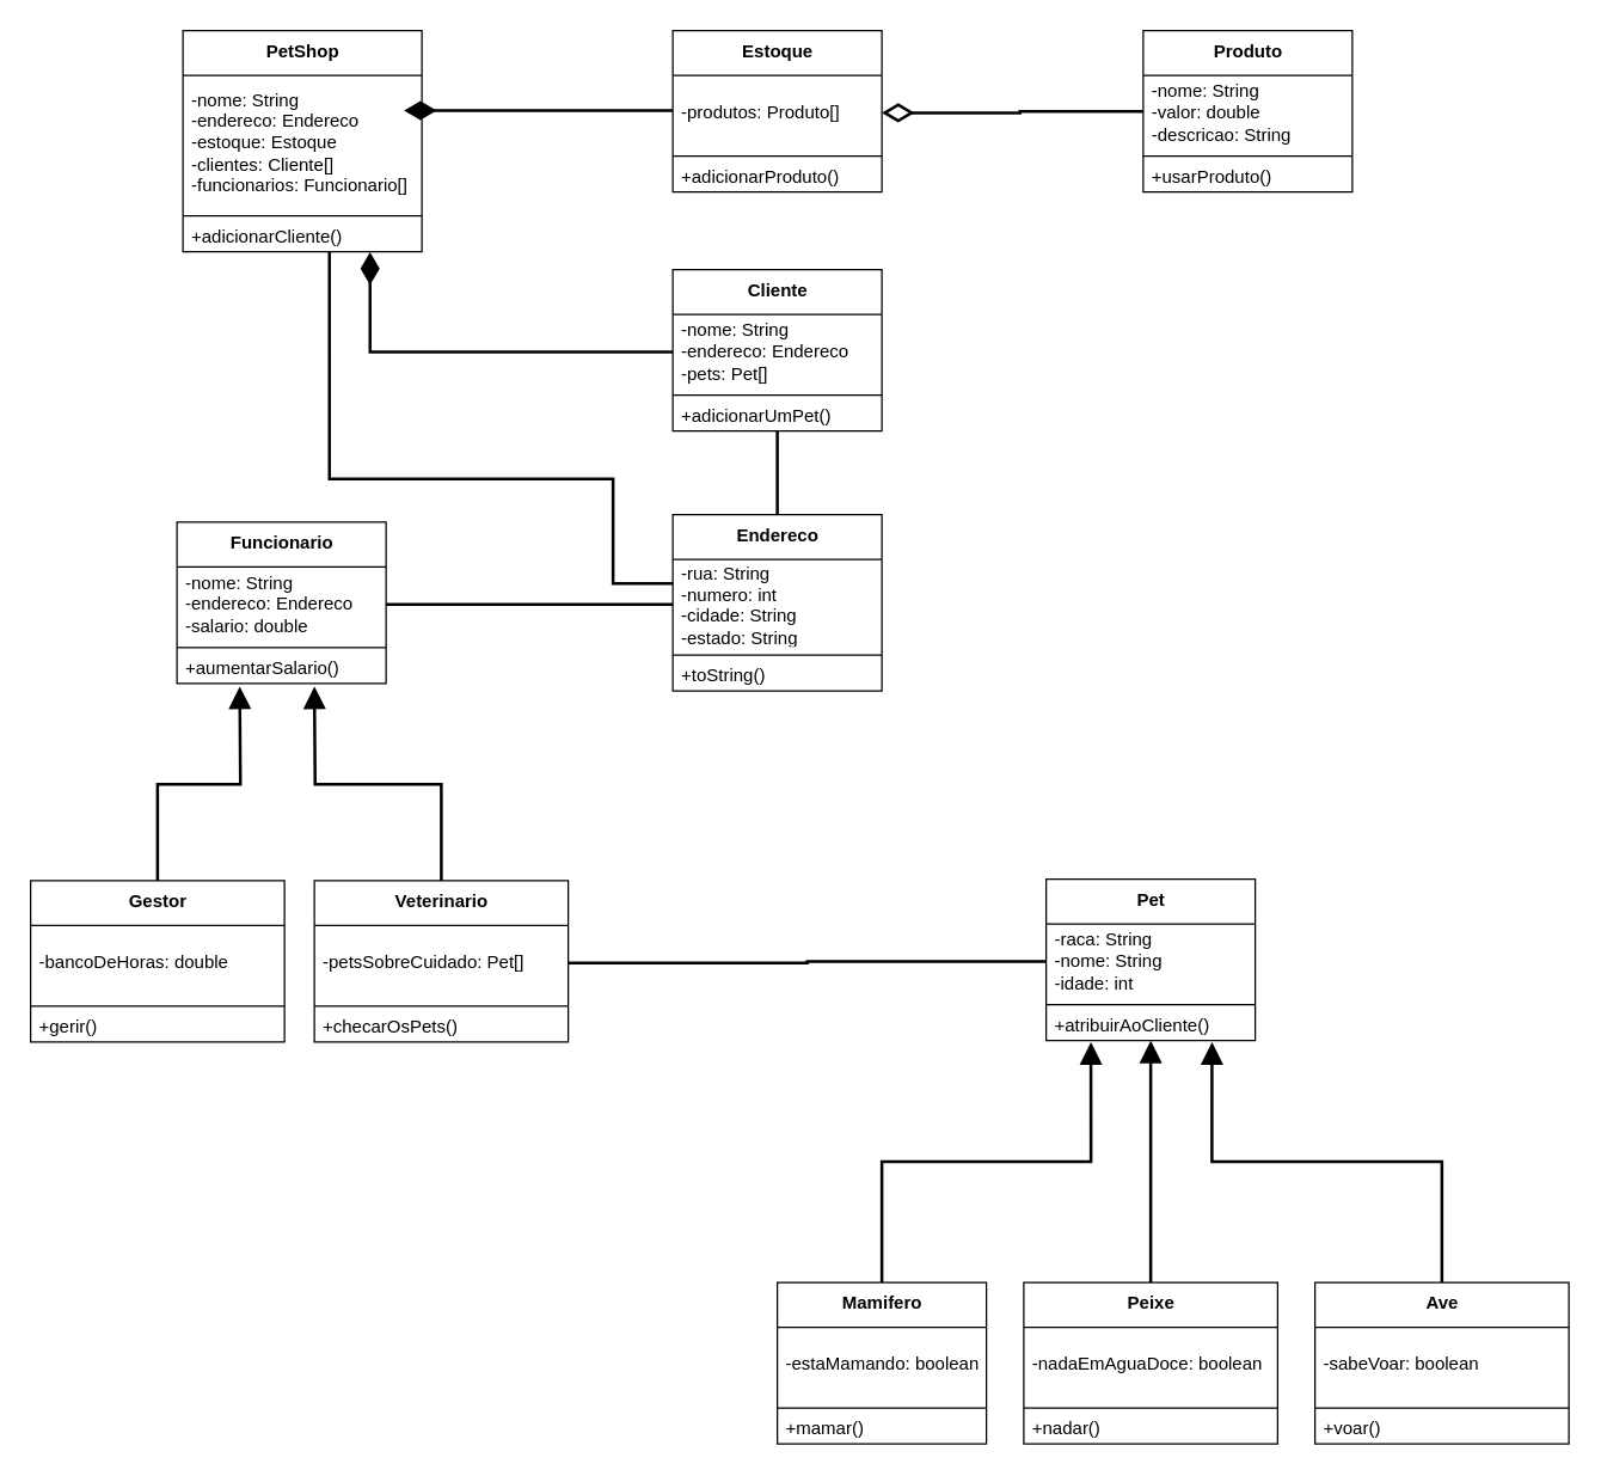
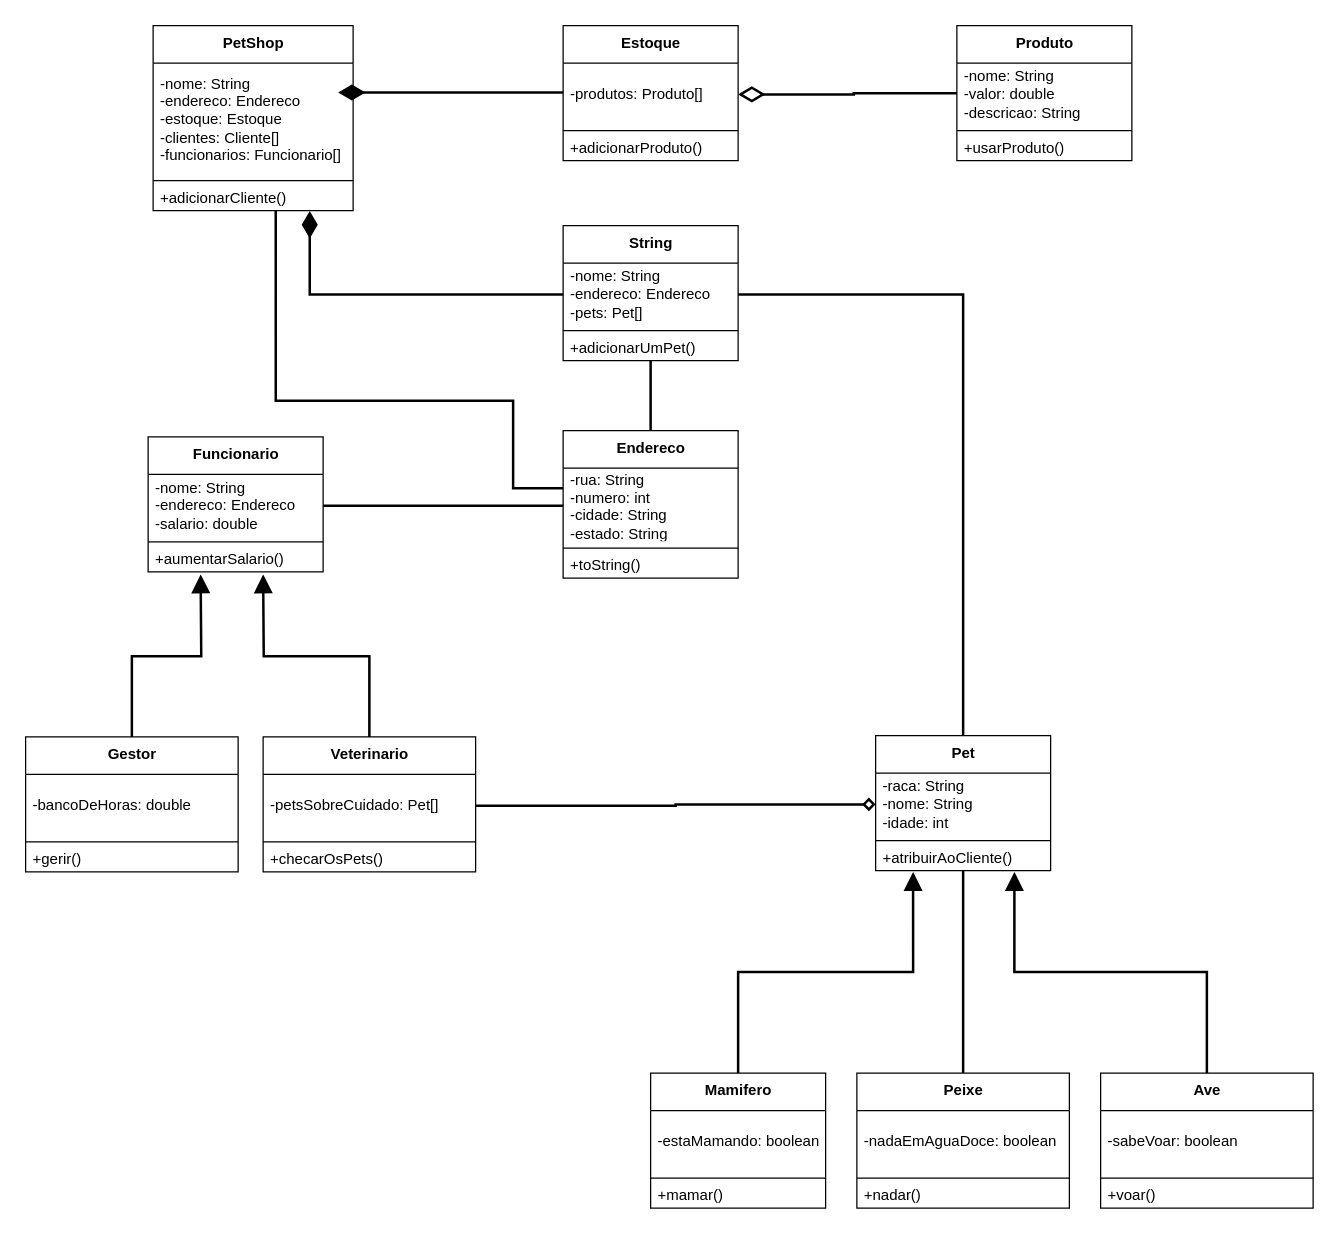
- <mxCell id="36" value="&lt;b&gt;Cliente&lt;/b&gt;" style="swimlane;fontStyle=0;align=center;verticalAlign=top;childLayout=stackLayout;horizontal=1;startSize=30;horizontalStack=0;resizeParent=1;resizeParentMax=0;resizeLast=0;collapsible=0;marginBottom=0;html=1;" vertex="1" parent="1"><mxGeometry x="450" y="180" width="140" height="108" as="geometry" /></mxCell>
+ <mxCell id="36" value="&lt;b&gt;String&lt;/b&gt;" style="swimlane;fontStyle=0;align=center;verticalAlign=top;childLayout=stackLayout;horizontal=1;startSize=30;horizontalStack=0;resizeParent=1;resizeParentMax=0;resizeLast=0;collapsible=0;marginBottom=0;html=1;" vertex="1" parent="1"><mxGeometry x="450" y="180" width="140" height="108" as="geometry" /></mxCell>
+ <mxCell id="2" style="edgeStyle=orthogonalEdgeStyle;rounded=0;orthogonalLoop=1;jettySize=auto;html=1;exitX=0.5;exitY=0;exitDx=0;exitDy=0;entryX=1;entryY=0.5;entryDx=0;entryDy=0;endArrow=none;endFill=0;strokeWidth=2;" edge="1" parent="1" source="3" target="37"><mxGeometry relative="1" as="geometry" /></mxCell>
- <mxCell id="54" style="edgeStyle=orthogonalEdgeStyle;rounded=0;orthogonalLoop=1;jettySize=auto;html=1;exitX=1;exitY=0.5;exitDx=0;exitDy=0;entryX=0;entryY=0.5;entryDx=0;entryDy=0;endArrow=none;endFill=0;strokeWidth=2;" edge="1" parent="1" source="33" target="4"><mxGeometry relative="1" as="geometry" /></mxCell>
+ <mxCell id="54" style="edgeStyle=orthogonalEdgeStyle;rounded=0;orthogonalLoop=1;jettySize=auto;html=1;exitX=1;exitY=0.5;exitDx=0;exitDy=0;entryX=0;entryY=0.5;entryDx=0;entryDy=0;endArrow=diamond;endFill=0;strokeWidth=2;" edge="1" parent="1" source="33" target="4"><mxGeometry relative="1" as="geometry" /></mxCell>
- <mxCell id="12" style="edgeStyle=orthogonalEdgeStyle;rounded=0;orthogonalLoop=1;jettySize=auto;html=1;exitX=0.5;exitY=0;exitDx=0;exitDy=0;endArrow=block;endFill=1;strokeWidth=2;endSize=10;" edge="1" parent="1" source="13" target="3"><mxGeometry relative="1" as="geometry" /></mxCell>
+ <mxCell id="12" style="edgeStyle=orthogonalEdgeStyle;rounded=0;orthogonalLoop=1;jettySize=auto;html=1;exitX=0.5;exitY=0;exitDx=0;exitDy=0;endArrow=none;endFill=1;strokeWidth=2;endSize=10;" edge="1" parent="1" source="13" target="3"><mxGeometry relative="1" as="geometry" /></mxCell>
